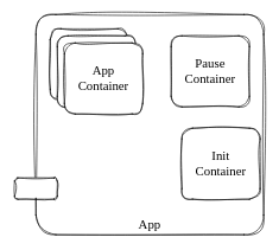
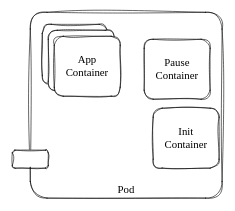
- <mxCell id="4" value="Pause&lt;div&gt;Container&lt;/div&gt;" style="rounded=1;whiteSpace=wrap;html=1;sketch=1;curveFitting=1;jiggle=2;fontFamily=Gloria Hallelujah;fontSource=https%3A%2F%2Ffonts.googleapis.com%2Fcss%3Ffamily%3DGloria%2BHallelujah;verticalAlign=middle;fontSize=18;" vertex="1" parent="1"><mxGeometry x="240" y="50" width="110" height="100" as="geometry" /></mxCell>
+ <mxCell id="4" value="Pause&lt;div&gt;Container&lt;/div&gt;" style="rounded=1;whiteSpace=wrap;html=1;sketch=1;curveFitting=1;jiggle=2;fontFamily=Gloria Hallelujah;fontSource=https%3A%2F%2Ffonts.googleapis.com%2Fcss%3Ffamily%3DGloria%2BHallelujah;verticalAlign=middle;fontSize=18;" vertex="1" parent="1"><mxGeometry x="240" y="65" width="110" height="100" as="geometry" /></mxCell>
- <mxCell id="2" value="App" style="rounded=1;whiteSpace=wrap;html=1;sketch=1;curveFitting=1;jiggle=2;fontFamily=Gloria Hallelujah;fontSource=https%3A%2F%2Ffonts.googleapis.com%2Fcss%3Ffamily%3DGloria%2BHallelujah;verticalAlign=bottom;fontSize=18;arcSize=9;" vertex="1" parent="1"><mxGeometry x="50" y="20" width="320" height="310" as="geometry" /></mxCell>
+ <mxCell id="2" value="Pod" style="rounded=1;whiteSpace=wrap;html=1;sketch=1;curveFitting=1;jiggle=2;fontFamily=Gloria Hallelujah;fontSource=https%3A%2F%2Ffonts.googleapis.com%2Fcss%3Ffamily%3DGloria%2BHallelujah;verticalAlign=bottom;fontSize=18;arcSize=9;" vertex="1" parent="1"><mxGeometry x="50" y="20" width="320" height="310" as="geometry" /></mxCell>
